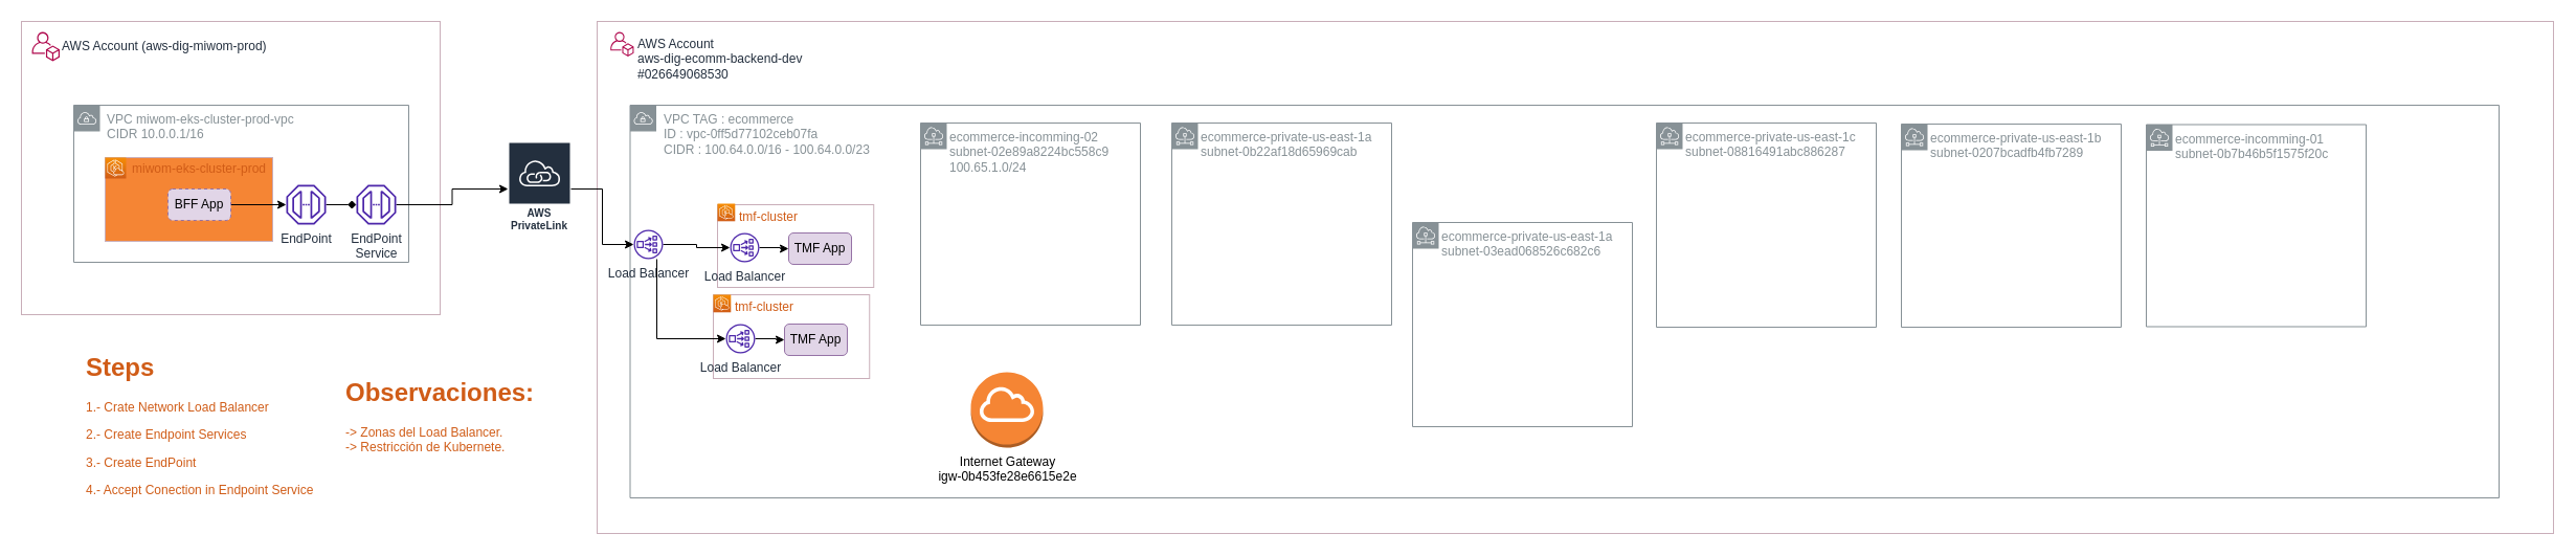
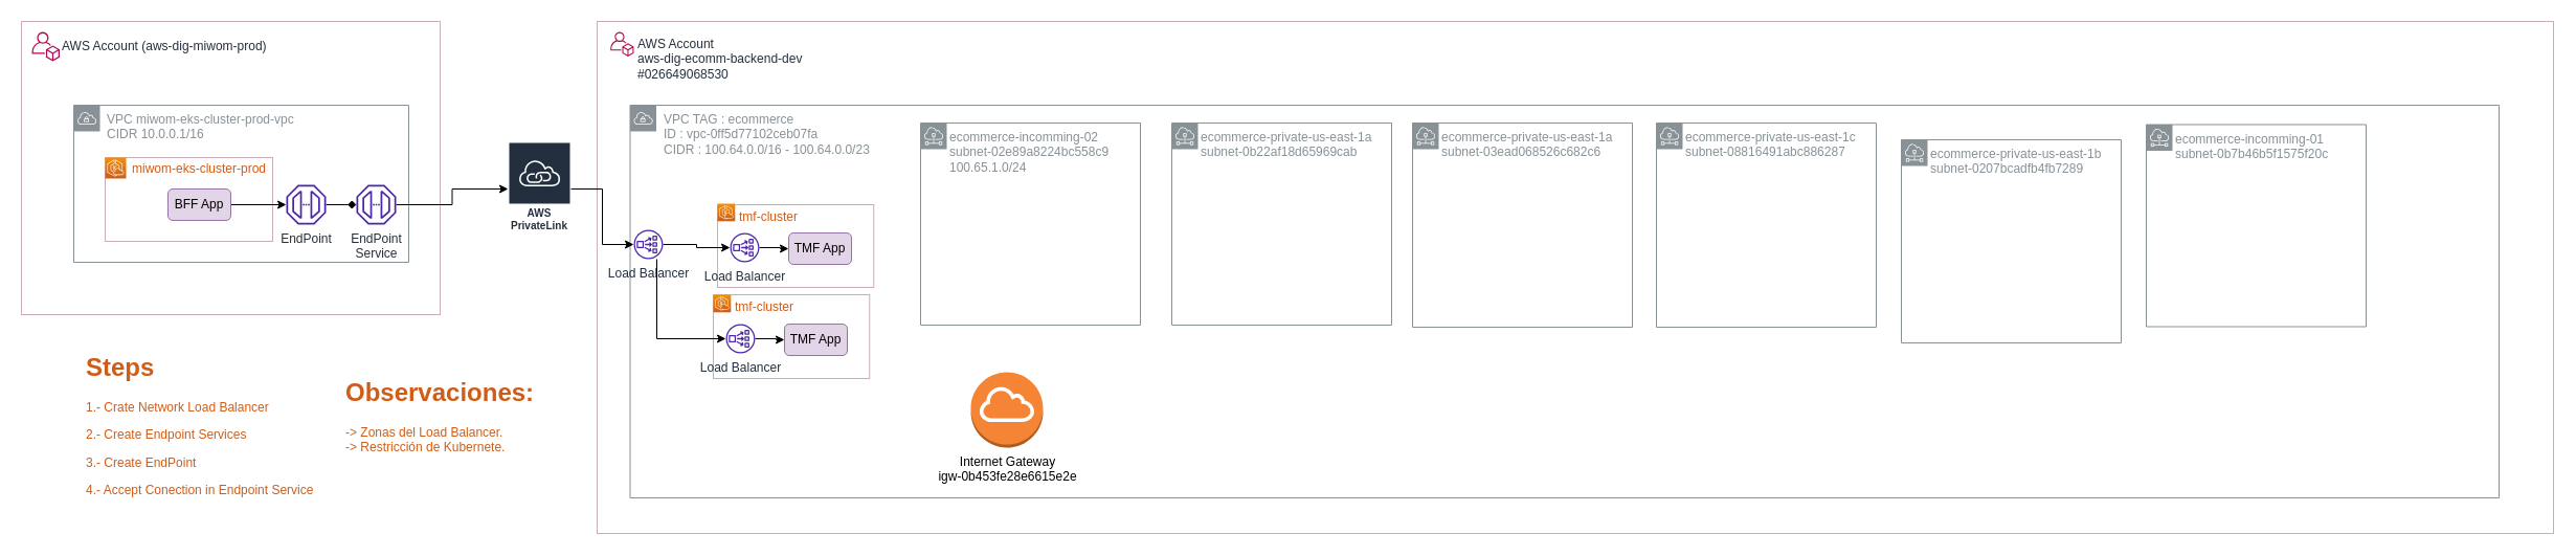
- <mxCell id="5" value="miwom-eks-cluster-prod" style="rounded=0;whiteSpace=wrap;html=1;strokeColor=#C9AEB9;align=left;verticalAlign=top;spacing=-1;spacingLeft=27;fontColor=#D05C17;fillColor=#f58534;" parent="1" vertex="1"><mxGeometry x="100" y="150" width="160" height="80" as="geometry" /></mxCell>
+ <mxCell id="5" value="miwom-eks-cluster-prod" style="rounded=0;whiteSpace=wrap;html=1;strokeColor=#C9AEB9;align=left;verticalAlign=top;spacing=-1;spacingLeft=27;fontColor=#D05C17;" parent="1" vertex="1"><mxGeometry x="100" y="150" width="160" height="80" as="geometry" /></mxCell>
- <mxCell id="11" value="BFF App" style="rounded=1;whiteSpace=wrap;html=1;strokeColor=#9673a6;fillColor=#e1d5e7;dashed=1;" parent="1" vertex="1"><mxGeometry x="160" y="180" width="60" height="30" as="geometry" /></mxCell>
+ <mxCell id="11" value="BFF App" style="rounded=1;whiteSpace=wrap;html=1;strokeColor=#9673a6;fillColor=#e1d5e7;" parent="1" vertex="1"><mxGeometry x="160" y="180" width="60" height="30" as="geometry" /></mxCell>
- <mxCell id="37" value="ecommerce-private-us-east-1b&lt;br&gt;subnet-0207bcadfb4fb7289" style="sketch=0;outlineConnect=0;gradientColor=none;html=1;whiteSpace=wrap;fontSize=12;fontStyle=0;shape=mxgraph.aws4.group;grIcon=mxgraph.aws4.group_subnet;strokeColor=#879196;fillColor=none;verticalAlign=top;align=left;spacingLeft=26;fontColor=#879196;dashed=0;" parent="1" vertex="1"><mxGeometry x="1816" y="118" width="210" height="194" as="geometry" /></mxCell>
+ <mxCell id="37" value="ecommerce-private-us-east-1b&lt;br&gt;subnet-0207bcadfb4fb7289" style="sketch=0;outlineConnect=0;gradientColor=none;html=1;whiteSpace=wrap;fontSize=12;fontStyle=0;shape=mxgraph.aws4.group;grIcon=mxgraph.aws4.group_subnet;strokeColor=#879196;fillColor=none;verticalAlign=top;align=left;spacingLeft=26;fontColor=#879196;dashed=0;" parent="1" vertex="1"><mxGeometry x="1816" y="133" width="210" height="194" as="geometry" /></mxCell>
- <mxCell id="35" value="ecommerce-private-us-east-1a&lt;br&gt;subnet-03ead068526c682c6" style="sketch=0;outlineConnect=0;gradientColor=none;html=1;whiteSpace=wrap;fontSize=12;fontStyle=0;shape=mxgraph.aws4.group;grIcon=mxgraph.aws4.group_subnet;strokeColor=#879196;fillColor=none;verticalAlign=top;align=left;spacingLeft=26;fontColor=#879196;dashed=0;" parent="1" vertex="1"><mxGeometry x="1349" y="212" width="210" height="195" as="geometry" /></mxCell>
+ <mxCell id="35" value="ecommerce-private-us-east-1a&lt;br&gt;subnet-03ead068526c682c6" style="sketch=0;outlineConnect=0;gradientColor=none;html=1;whiteSpace=wrap;fontSize=12;fontStyle=0;shape=mxgraph.aws4.group;grIcon=mxgraph.aws4.group_subnet;strokeColor=#879196;fillColor=none;verticalAlign=top;align=left;spacingLeft=26;fontColor=#879196;dashed=0;" parent="1" vertex="1"><mxGeometry x="1349" y="117" width="210" height="195" as="geometry" /></mxCell>
